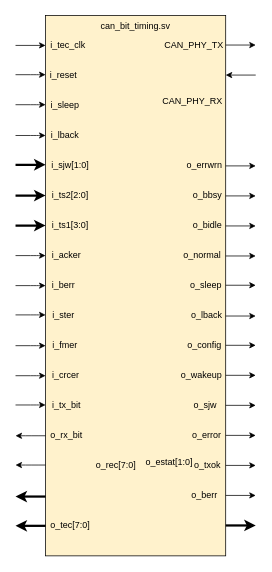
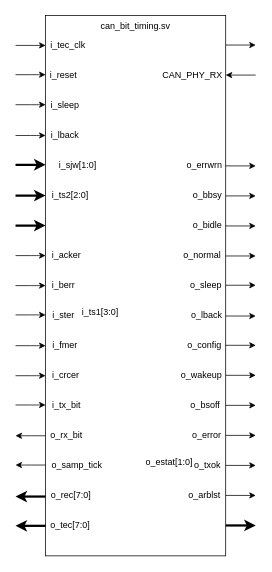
- <mxCell id="35" value="CAN_PHY_TX" style="text;html=1;strokeColor=none;fillColor=none;align=center;verticalAlign=middle;whiteSpace=wrap;rounded=0;" vertex="1" parent="1"><mxGeometry x="238" y="50" width="40" height="20" as="geometry" /></mxCell>
- <mxCell id="37" value="CAN_PHY_RX" style="text;html=1;strokeColor=none;fillColor=none;align=center;verticalAlign=middle;whiteSpace=wrap;rounded=0;" vertex="1" parent="1"><mxGeometry x="236" y="125" width="40" height="20" as="geometry" /></mxCell>
+ <mxCell id="37" value="CAN_PHY_RX" style="text;html=1;strokeColor=none;fillColor=none;align=center;verticalAlign=middle;whiteSpace=wrap;rounded=0;" vertex="1" parent="1"><mxGeometry x="236" y="90" width="40" height="20" as="geometry" /></mxCell>
- <mxCell id="15" value="i_sjw[1:0]" style="text;html=1;strokeColor=none;fillColor=none;align=center;verticalAlign=middle;whiteSpace=wrap;rounded=0;" vertex="1" parent="1"><mxGeometry x="73" y="210" width="40" height="20" as="geometry" /></mxCell>
+ <mxCell id="15" value="i_sjw[1:0]" style="text;html=1;strokeColor=none;fillColor=none;align=center;verticalAlign=middle;whiteSpace=wrap;rounded=0;" vertex="1" parent="1"><mxGeometry x="83" y="210" width="40" height="20" as="geometry" /></mxCell>
- <mxCell id="17" value="i_ts1[3:0]" style="text;html=1;strokeColor=none;fillColor=none;align=center;verticalAlign=middle;whiteSpace=wrap;rounded=0;" vertex="1" parent="1"><mxGeometry x="73" y="290" width="40" height="20" as="geometry" /></mxCell>
+ <mxCell id="17" value="i_ts1[3:0]" style="text;html=1;strokeColor=none;fillColor=none;align=center;verticalAlign=middle;whiteSpace=wrap;rounded=0;" vertex="1" parent="1"><mxGeometry x="113" y="405" width="40" height="20" as="geometry" /></mxCell>
- <mxCell id="2" value="&lt;div&gt;can_bit_timing.sv&lt;br&gt;&lt;/div&gt;&lt;div&gt;&lt;br&gt;&lt;/div&gt;&lt;div&gt;&lt;br&gt;&lt;/div&gt;&lt;div&gt;&lt;br&gt;&lt;/div&gt;&lt;div&gt;&lt;br&gt;&lt;/div&gt;&lt;div&gt;&lt;br&gt;&lt;/div&gt;&lt;div&gt;&lt;br&gt;&lt;/div&gt;&lt;div&gt;&lt;br&gt;&lt;/div&gt;&lt;div&gt;&lt;br&gt;&lt;/div&gt;&lt;div&gt;&lt;br&gt;&lt;/div&gt;&lt;div&gt;&lt;br&gt;&lt;/div&gt;&lt;div&gt;&lt;br&gt;&lt;/div&gt;&lt;div&gt;&lt;br&gt;&lt;/div&gt;&lt;div&gt;&lt;br&gt;&lt;/div&gt;&lt;div&gt;&lt;br&gt;&lt;/div&gt;&lt;div&gt;&lt;br&gt;&lt;/div&gt;&lt;div&gt;&lt;br&gt;&lt;/div&gt;&lt;div&gt;&lt;br&gt;&lt;/div&gt;&lt;div&gt;&lt;br&gt;&lt;/div&gt;&lt;div&gt;&lt;br&gt;&lt;/div&gt;&lt;div&gt;&lt;br&gt;&lt;/div&gt;&lt;div&gt;&lt;br&gt;&lt;/div&gt;&lt;div&gt;&lt;br&gt;&lt;/div&gt;&lt;div&gt;&lt;br&gt;&lt;/div&gt;&lt;div&gt;&lt;br&gt;&lt;/div&gt;&lt;div&gt;&lt;br&gt;&lt;/div&gt;&lt;div&gt;&lt;br&gt;&lt;/div&gt;&lt;div&gt;&lt;br&gt;&lt;/div&gt;&lt;div&gt;&lt;br&gt;&lt;/div&gt;&lt;div&gt;&lt;br&gt;&lt;/div&gt;&lt;div&gt;&lt;br&gt;&lt;/div&gt;&lt;div&gt;&lt;br&gt;&lt;/div&gt;&lt;div&gt;&lt;br&gt;&lt;/div&gt;&lt;div&gt;&lt;br&gt;&lt;/div&gt;&lt;div&gt;&lt;br&gt;&lt;/div&gt;&lt;div&gt;&lt;br&gt;&lt;/div&gt;&lt;div&gt;&lt;br&gt;&lt;/div&gt;&lt;div&gt;&lt;br&gt;&lt;/div&gt;&lt;div&gt;&lt;br&gt;&lt;/div&gt;&lt;div&gt;&lt;br&gt;&lt;/div&gt;&lt;div&gt;&lt;br&gt;&lt;/div&gt;&lt;div&gt;&lt;br&gt;&lt;/div&gt;&lt;div&gt;&lt;br&gt;&lt;/div&gt;&lt;div&gt;&lt;br&gt;&lt;/div&gt;&lt;div&gt;&lt;br&gt;&lt;/div&gt;&lt;div&gt;&lt;br&gt;&lt;/div&gt;&lt;div&gt;&lt;br&gt;&lt;/div&gt;&lt;div&gt;&lt;br&gt;&lt;/div&gt;&lt;div&gt;&lt;br&gt;&lt;/div&gt;" style="rounded=0;whiteSpace=wrap;html=1;fillColor=#fff2cc;" vertex="1" parent="1"><mxGeometry x="60" y="20" width="240" height="720" as="geometry" /></mxCell>
+ <mxCell id="2" value="&lt;div&gt;can_bit_timing.sv&lt;br&gt;&lt;/div&gt;&lt;div&gt;&lt;br&gt;&lt;/div&gt;&lt;div&gt;&lt;br&gt;&lt;/div&gt;&lt;div&gt;&lt;br&gt;&lt;/div&gt;&lt;div&gt;&lt;br&gt;&lt;/div&gt;&lt;div&gt;&lt;br&gt;&lt;/div&gt;&lt;div&gt;&lt;br&gt;&lt;/div&gt;&lt;div&gt;&lt;br&gt;&lt;/div&gt;&lt;div&gt;&lt;br&gt;&lt;/div&gt;&lt;div&gt;&lt;br&gt;&lt;/div&gt;&lt;div&gt;&lt;br&gt;&lt;/div&gt;&lt;div&gt;&lt;br&gt;&lt;/div&gt;&lt;div&gt;&lt;br&gt;&lt;/div&gt;&lt;div&gt;&lt;br&gt;&lt;/div&gt;&lt;div&gt;&lt;br&gt;&lt;/div&gt;&lt;div&gt;&lt;br&gt;&lt;/div&gt;&lt;div&gt;&lt;br&gt;&lt;/div&gt;&lt;div&gt;&lt;br&gt;&lt;/div&gt;&lt;div&gt;&lt;br&gt;&lt;/div&gt;&lt;div&gt;&lt;br&gt;&lt;/div&gt;&lt;div&gt;&lt;br&gt;&lt;/div&gt;&lt;div&gt;&lt;br&gt;&lt;/div&gt;&lt;div&gt;&lt;br&gt;&lt;/div&gt;&lt;div&gt;&lt;br&gt;&lt;/div&gt;&lt;div&gt;&lt;br&gt;&lt;/div&gt;&lt;div&gt;&lt;br&gt;&lt;/div&gt;&lt;div&gt;&lt;br&gt;&lt;/div&gt;&lt;div&gt;&lt;br&gt;&lt;/div&gt;&lt;div&gt;&lt;br&gt;&lt;/div&gt;&lt;div&gt;&lt;br&gt;&lt;/div&gt;&lt;div&gt;&lt;br&gt;&lt;/div&gt;&lt;div&gt;&lt;br&gt;&lt;/div&gt;&lt;div&gt;&lt;br&gt;&lt;/div&gt;&lt;div&gt;&lt;br&gt;&lt;/div&gt;&lt;div&gt;&lt;br&gt;&lt;/div&gt;&lt;div&gt;&lt;br&gt;&lt;/div&gt;&lt;div&gt;&lt;br&gt;&lt;/div&gt;&lt;div&gt;&lt;br&gt;&lt;/div&gt;&lt;div&gt;&lt;br&gt;&lt;/div&gt;&lt;div&gt;&lt;br&gt;&lt;/div&gt;&lt;div&gt;&lt;br&gt;&lt;/div&gt;&lt;div&gt;&lt;br&gt;&lt;/div&gt;&lt;div&gt;&lt;br&gt;&lt;/div&gt;&lt;div&gt;&lt;br&gt;&lt;/div&gt;&lt;div&gt;&lt;br&gt;&lt;/div&gt;&lt;div&gt;&lt;br&gt;&lt;/div&gt;&lt;div&gt;&lt;br&gt;&lt;/div&gt;&lt;div&gt;&lt;br&gt;&lt;/div&gt;&lt;div&gt;&lt;br&gt;&lt;/div&gt;" style="rounded=0;whiteSpace=wrap;html=1;" vertex="1" parent="1"><mxGeometry x="60" y="20" width="240" height="720" as="geometry" /></mxCell>
- <mxCell id="52" value="o_sjw" style="text;html=1;strokeColor=none;fillColor=none;align=center;verticalAlign=middle;whiteSpace=wrap;rounded=0;" vertex="1" parent="1"><mxGeometry x="253" y="530" width="40" height="20" as="geometry" /></mxCell>
+ <mxCell id="52" value="o_bsoff" style="text;html=1;strokeColor=none;fillColor=none;align=center;verticalAlign=middle;whiteSpace=wrap;rounded=0;" vertex="1" parent="1"><mxGeometry x="253" y="530" width="40" height="20" as="geometry" /></mxCell>
+ <mxCell id="33" value="o_samp_tick" style="text;html=1;strokeColor=none;fillColor=none;align=center;verticalAlign=middle;whiteSpace=wrap;rounded=0;" vertex="1" parent="1"><mxGeometry x="82" y="610" width="40" height="20" as="geometry" /></mxCell>
- <mxCell id="41" value="o_rec[7:0]" style="text;html=1;strokeColor=none;fillColor=none;align=center;verticalAlign=middle;whiteSpace=wrap;rounded=0;" vertex="1" parent="1"><mxGeometry x="134" y="610" width="40" height="20" as="geometry" /></mxCell>
+ <mxCell id="41" value="o_rec[7:0]" style="text;html=1;strokeColor=none;fillColor=none;align=center;verticalAlign=middle;whiteSpace=wrap;rounded=0;" vertex="1" parent="1"><mxGeometry x="74" y="650" width="40" height="20" as="geometry" /></mxCell>
- <mxCell id="49" value="o_berr" style="text;html=1;strokeColor=none;fillColor=none;align=center;verticalAlign=middle;whiteSpace=wrap;rounded=0;" vertex="1" parent="1"><mxGeometry x="252" y="650" width="40" height="20" as="geometry" /></mxCell>
+ <mxCell id="49" value="o_arblst" style="text;html=1;strokeColor=none;fillColor=none;align=center;verticalAlign=middle;whiteSpace=wrap;rounded=0;" vertex="1" parent="1"><mxGeometry x="252" y="650" width="40" height="20" as="geometry" /></mxCell>
